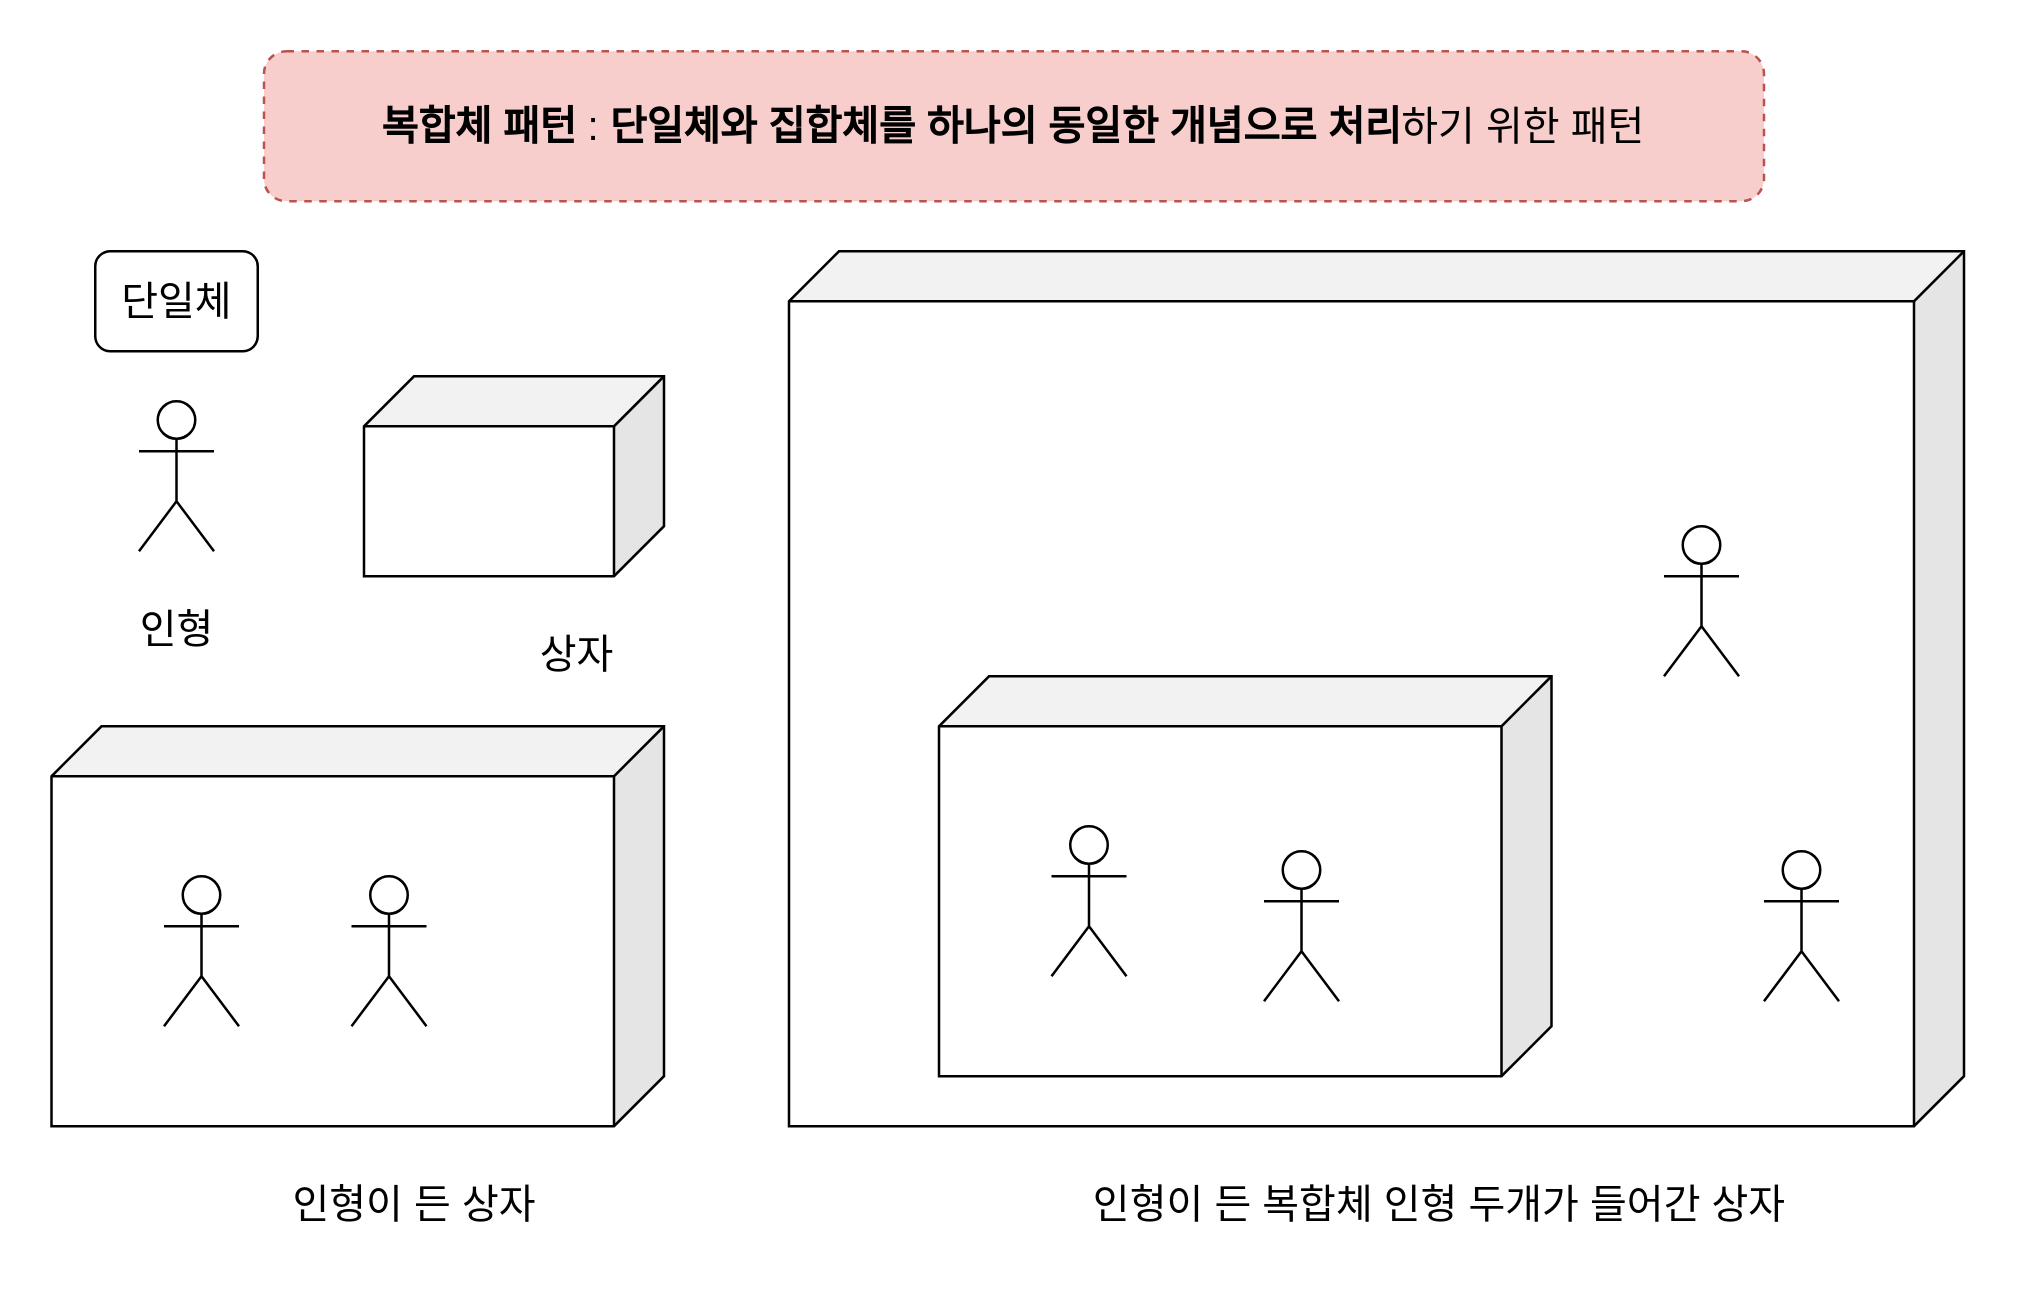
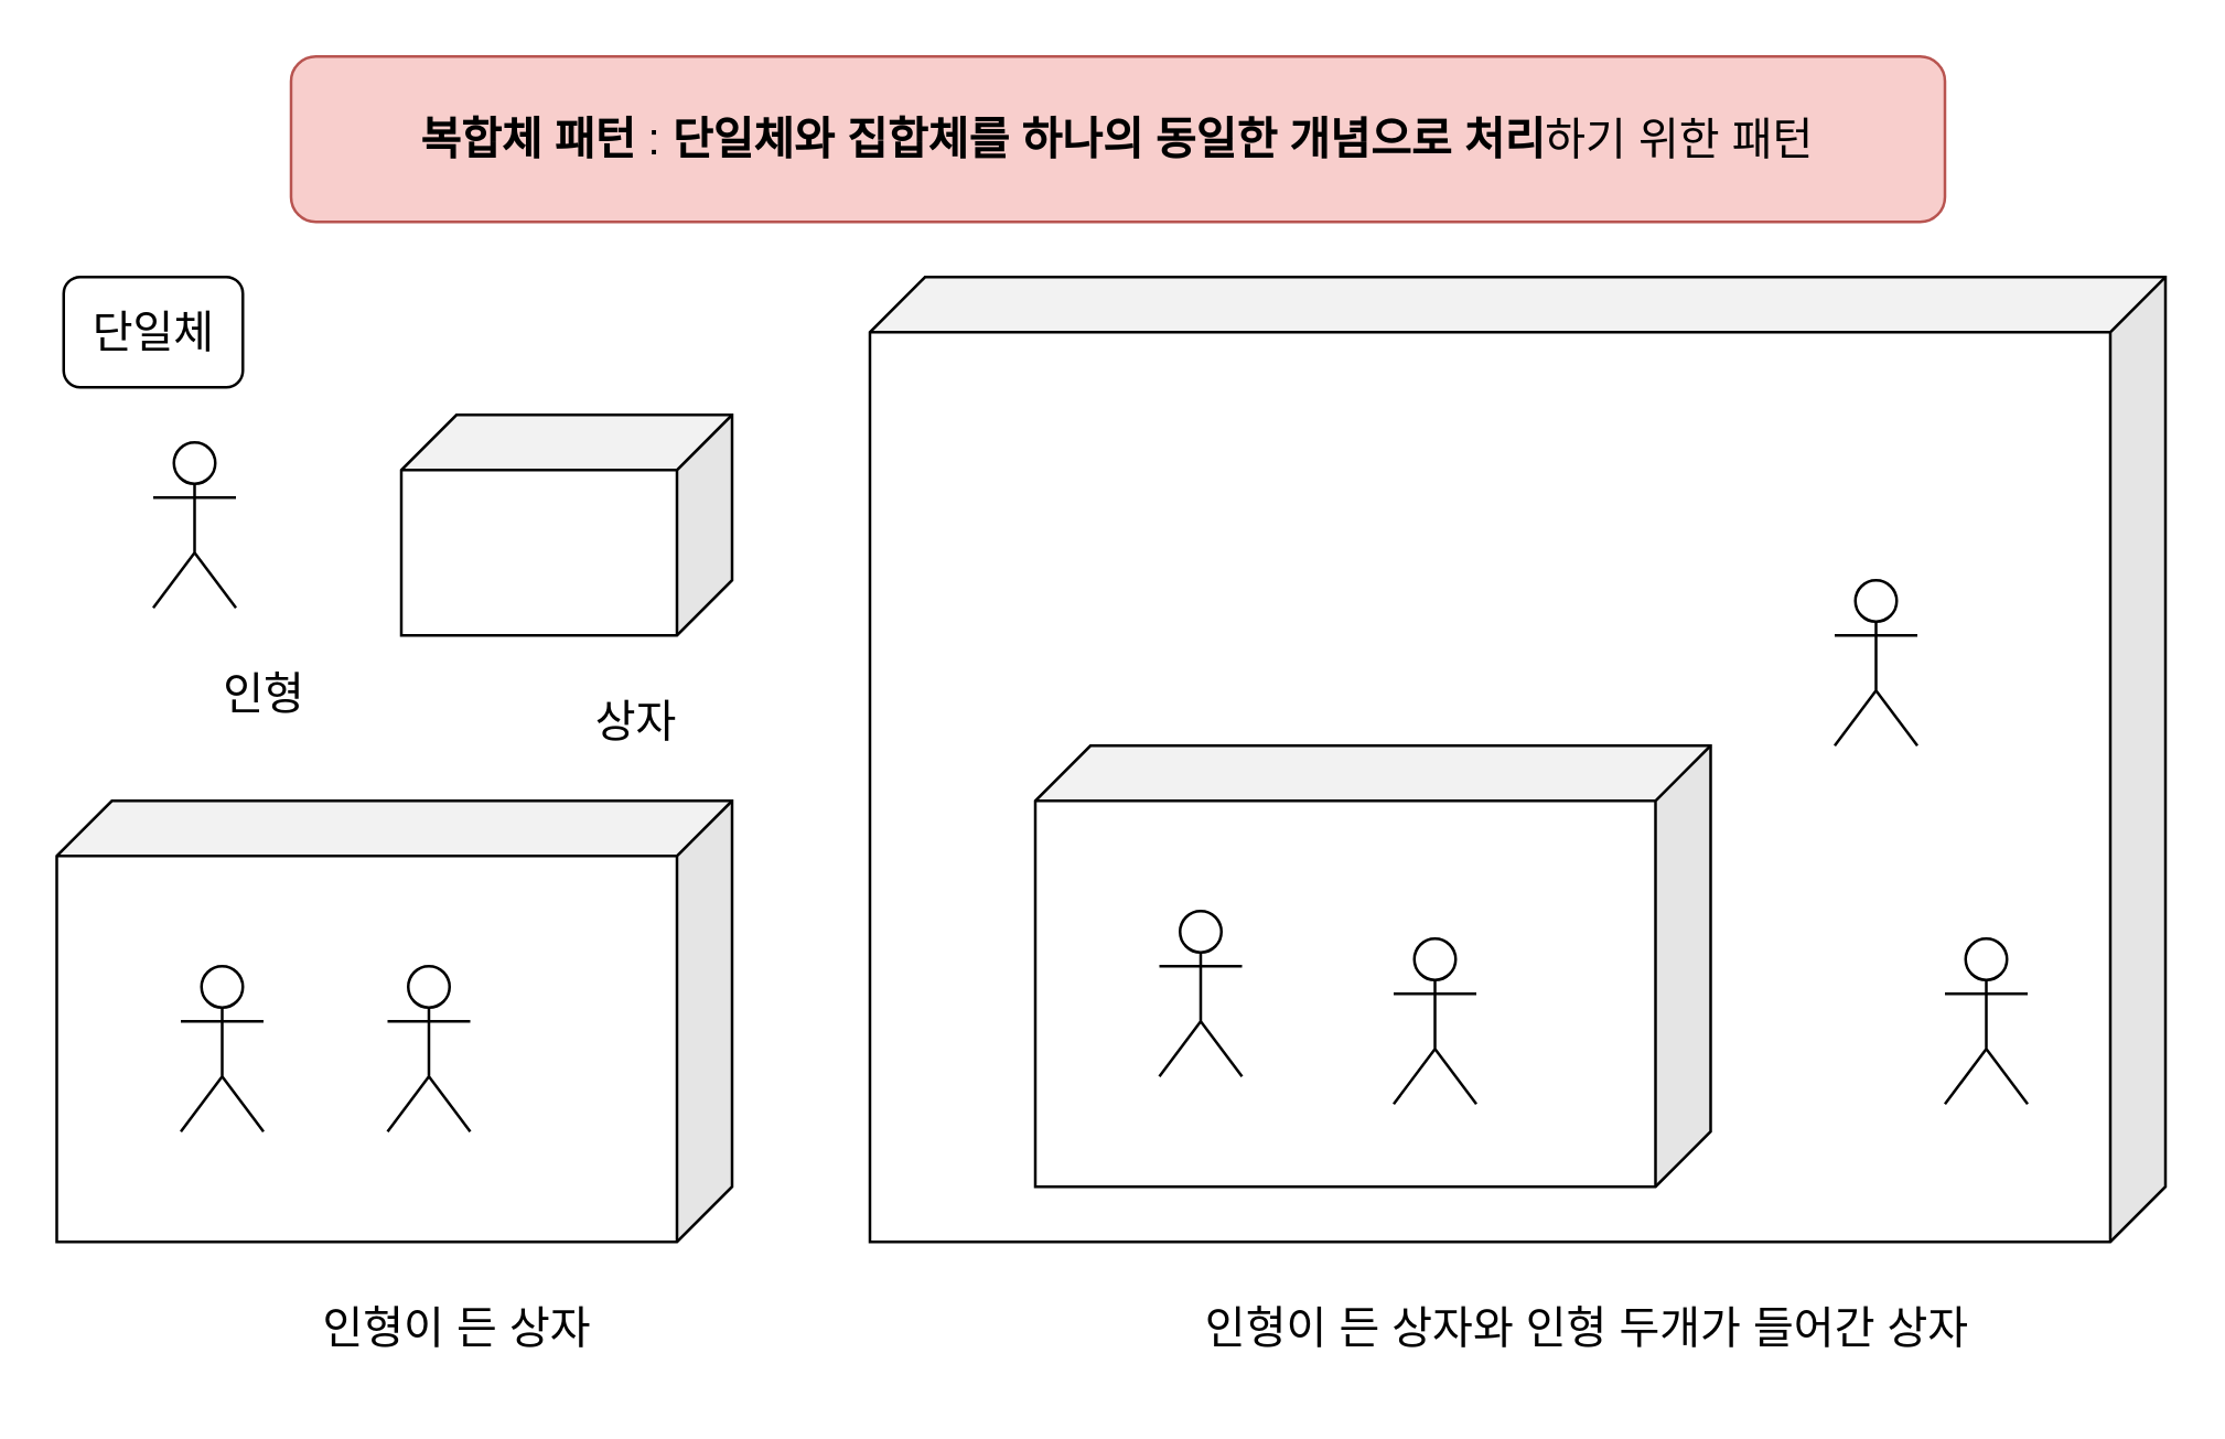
- <mxCell id="17" value="&lt;b&gt;복합체 패턴&lt;/b&gt; : &lt;b&gt;단일체와 집합체를 하나의 동일한 개념으로 처리&lt;/b&gt;하기 위한 패턴" style="rounded=1;whiteSpace=wrap;html=1;fontSize=16;fillColor=#f8cecc;strokeColor=#b85450;dashed=1;" vertex="1" parent="1"><mxGeometry x="105" y="20" width="600" height="60" as="geometry" /></mxCell>
+ <mxCell id="17" value="&lt;b&gt;복합체 패턴&lt;/b&gt; : &lt;b&gt;단일체와 집합체를 하나의 동일한 개념으로 처리&lt;/b&gt;하기 위한 패턴" style="rounded=1;whiteSpace=wrap;html=1;fontSize=16;fillColor=#f8cecc;strokeColor=#b85450;" vertex="1" parent="1"><mxGeometry x="105" y="20" width="600" height="60" as="geometry" /></mxCell>
- <mxCell id="18" value="단일체" style="rounded=1;whiteSpace=wrap;html=1;fontSize=16;" vertex="1" parent="1"><mxGeometry x="37.5" y="100" width="65" height="40" as="geometry" /></mxCell>
+ <mxCell id="18" value="단일체" style="rounded=1;whiteSpace=wrap;html=1;fontSize=16;" vertex="1" parent="1"><mxGeometry x="22.5" y="100" width="65" height="40" as="geometry" /></mxCell>
- <mxCell id="13" value="&lt;font style=&quot;font-size: 16px;&quot;&gt;인형&lt;/font&gt;" style="text;html=1;align=center;verticalAlign=middle;resizable=0;points=[];autosize=1;strokeColor=none;fillColor=none;fontSize=22;" vertex="1" parent="1"><mxGeometry x="45" y="230" width="50" height="40" as="geometry" /></mxCell>
+ <mxCell id="13" value="&lt;font style=&quot;font-size: 16px;&quot;&gt;인형&lt;/font&gt;" style="text;html=1;align=center;verticalAlign=middle;resizable=0;points=[];autosize=1;strokeColor=none;fillColor=none;fontSize=22;" vertex="1" parent="1"><mxGeometry x="70" y="230" width="50" height="40" as="geometry" /></mxCell>
- <mxCell id="16" value="&lt;font style=&quot;font-size: 16px;&quot;&gt;인형이 든 복합체 인형 두개가 들어간 상자&lt;/font&gt;" style="text;html=1;align=center;verticalAlign=middle;resizable=0;points=[];autosize=1;strokeColor=none;fillColor=none;fontSize=22;" vertex="1" parent="1"><mxGeometry x="430" y="460" width="290" height="40" as="geometry" /></mxCell>
+ <mxCell id="16" value="&lt;font style=&quot;font-size: 16px;&quot;&gt;인형이 든 상자와 인형 두개가 들어간 상자&lt;/font&gt;" style="text;html=1;align=center;verticalAlign=middle;resizable=0;points=[];autosize=1;strokeColor=none;fillColor=none;fontSize=22;" vertex="1" parent="1"><mxGeometry x="430" y="460" width="290" height="40" as="geometry" /></mxCell>
